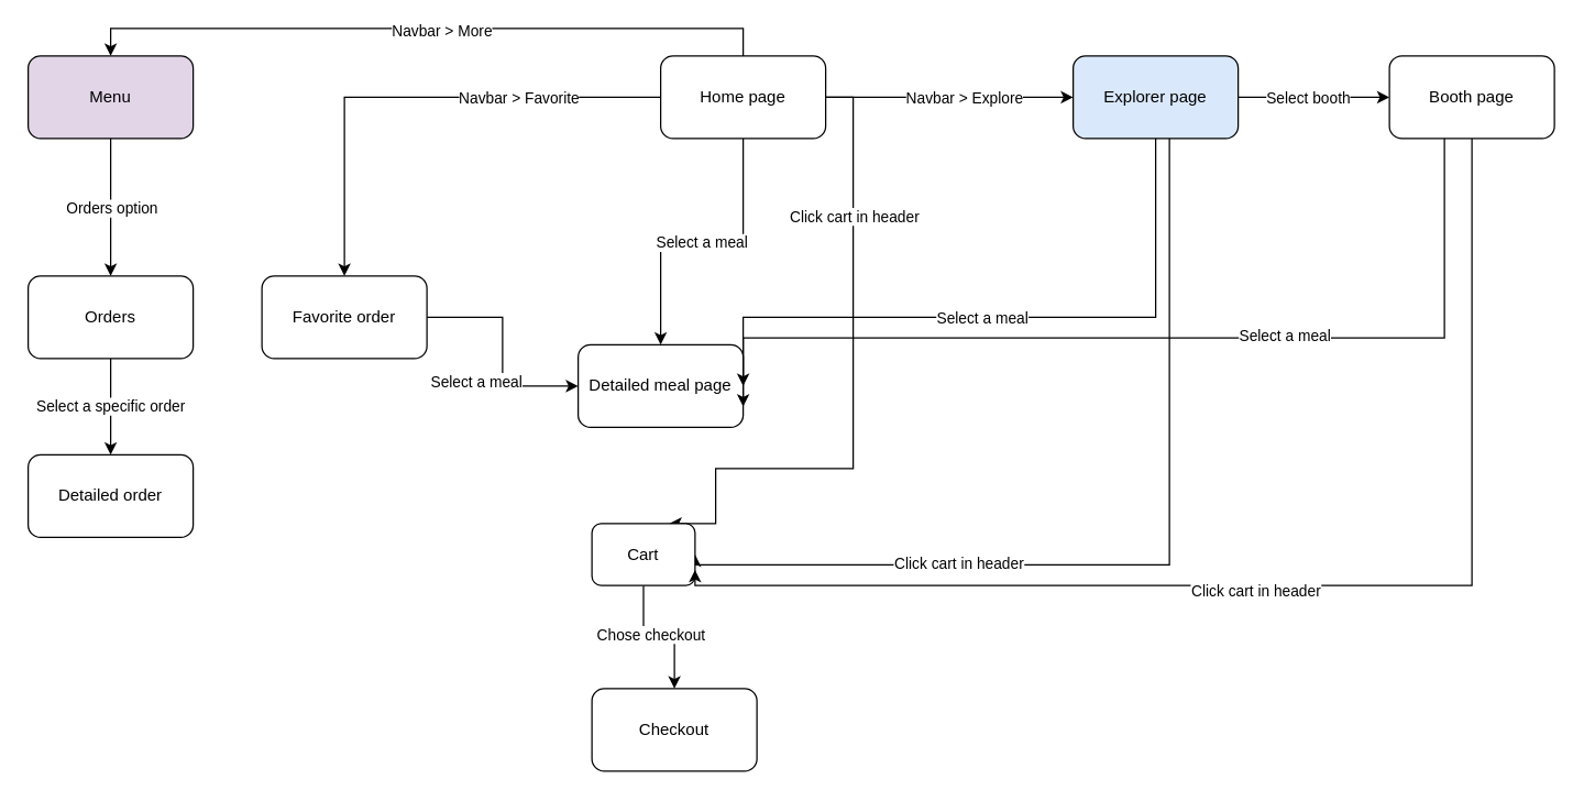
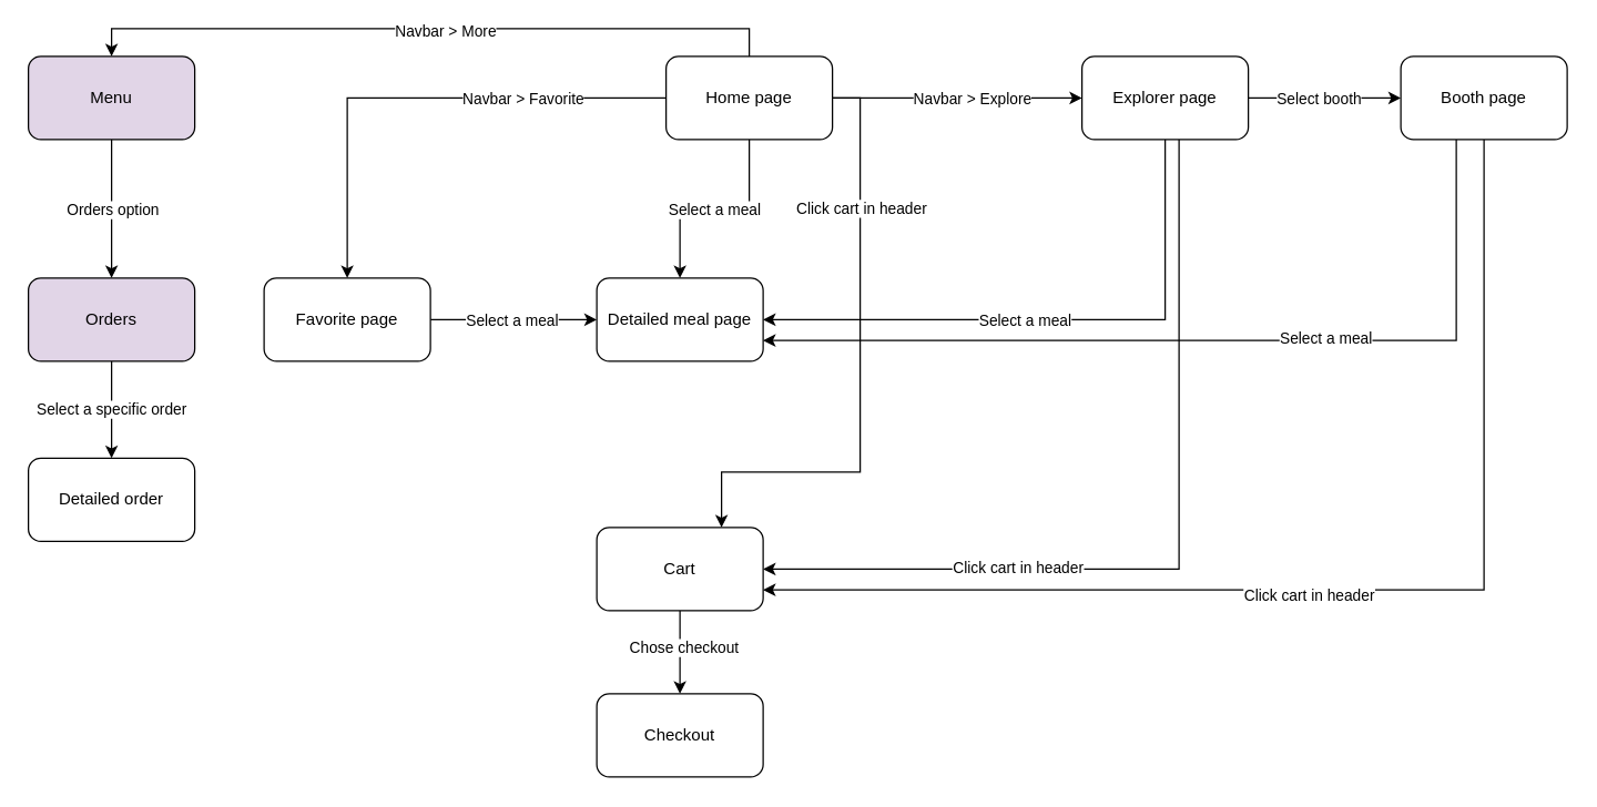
- <mxCell id="20" value="Explorer page" style="rounded=1;whiteSpace=wrap;html=1;fillColor=#dae8fc;" parent="1" vertex="1"><mxGeometry x="780" y="40" width="120" height="60" as="geometry" /></mxCell>
+ <mxCell id="20" value="Explorer page" style="rounded=1;whiteSpace=wrap;html=1;" parent="1" vertex="1"><mxGeometry x="780" y="40" width="120" height="60" as="geometry" /></mxCell>
- <mxCell id="33" value="Orders" style="rounded=1;whiteSpace=wrap;html=1;" parent="1" vertex="1"><mxGeometry x="20" y="200" width="120" height="60" as="geometry" /></mxCell>
+ <mxCell id="33" value="Orders" style="rounded=1;whiteSpace=wrap;html=1;fillColor=#e1d5e7;" parent="1" vertex="1"><mxGeometry x="20" y="200" width="120" height="60" as="geometry" /></mxCell>
- <mxCell id="23" value="Favorite order" style="rounded=1;whiteSpace=wrap;html=1;" parent="1" vertex="1"><mxGeometry x="190" y="200" width="120" height="60" as="geometry" /></mxCell>
+ <mxCell id="23" value="Favorite page" style="rounded=1;whiteSpace=wrap;html=1;" parent="1" vertex="1"><mxGeometry x="190" y="200" width="120" height="60" as="geometry" /></mxCell>
- <mxCell id="13" value="Detailed meal page" style="rounded=1;whiteSpace=wrap;html=1;" parent="1" vertex="1"><mxGeometry x="420" y="250" width="120" height="60" as="geometry" /></mxCell>
+ <mxCell id="13" value="Detailed meal page" style="rounded=1;whiteSpace=wrap;html=1;" parent="1" vertex="1"><mxGeometry x="430" y="200" width="120" height="60" as="geometry" /></mxCell>
- <mxCell id="29" value="Cart" style="rounded=1;whiteSpace=wrap;html=1;" parent="1" vertex="1"><mxGeometry x="430" y="380" width="75" height="45" as="geometry" /></mxCell>
+ <mxCell id="29" value="Cart" style="rounded=1;whiteSpace=wrap;html=1;" parent="1" vertex="1"><mxGeometry x="430" y="380" width="120" height="60" as="geometry" /></mxCell>
